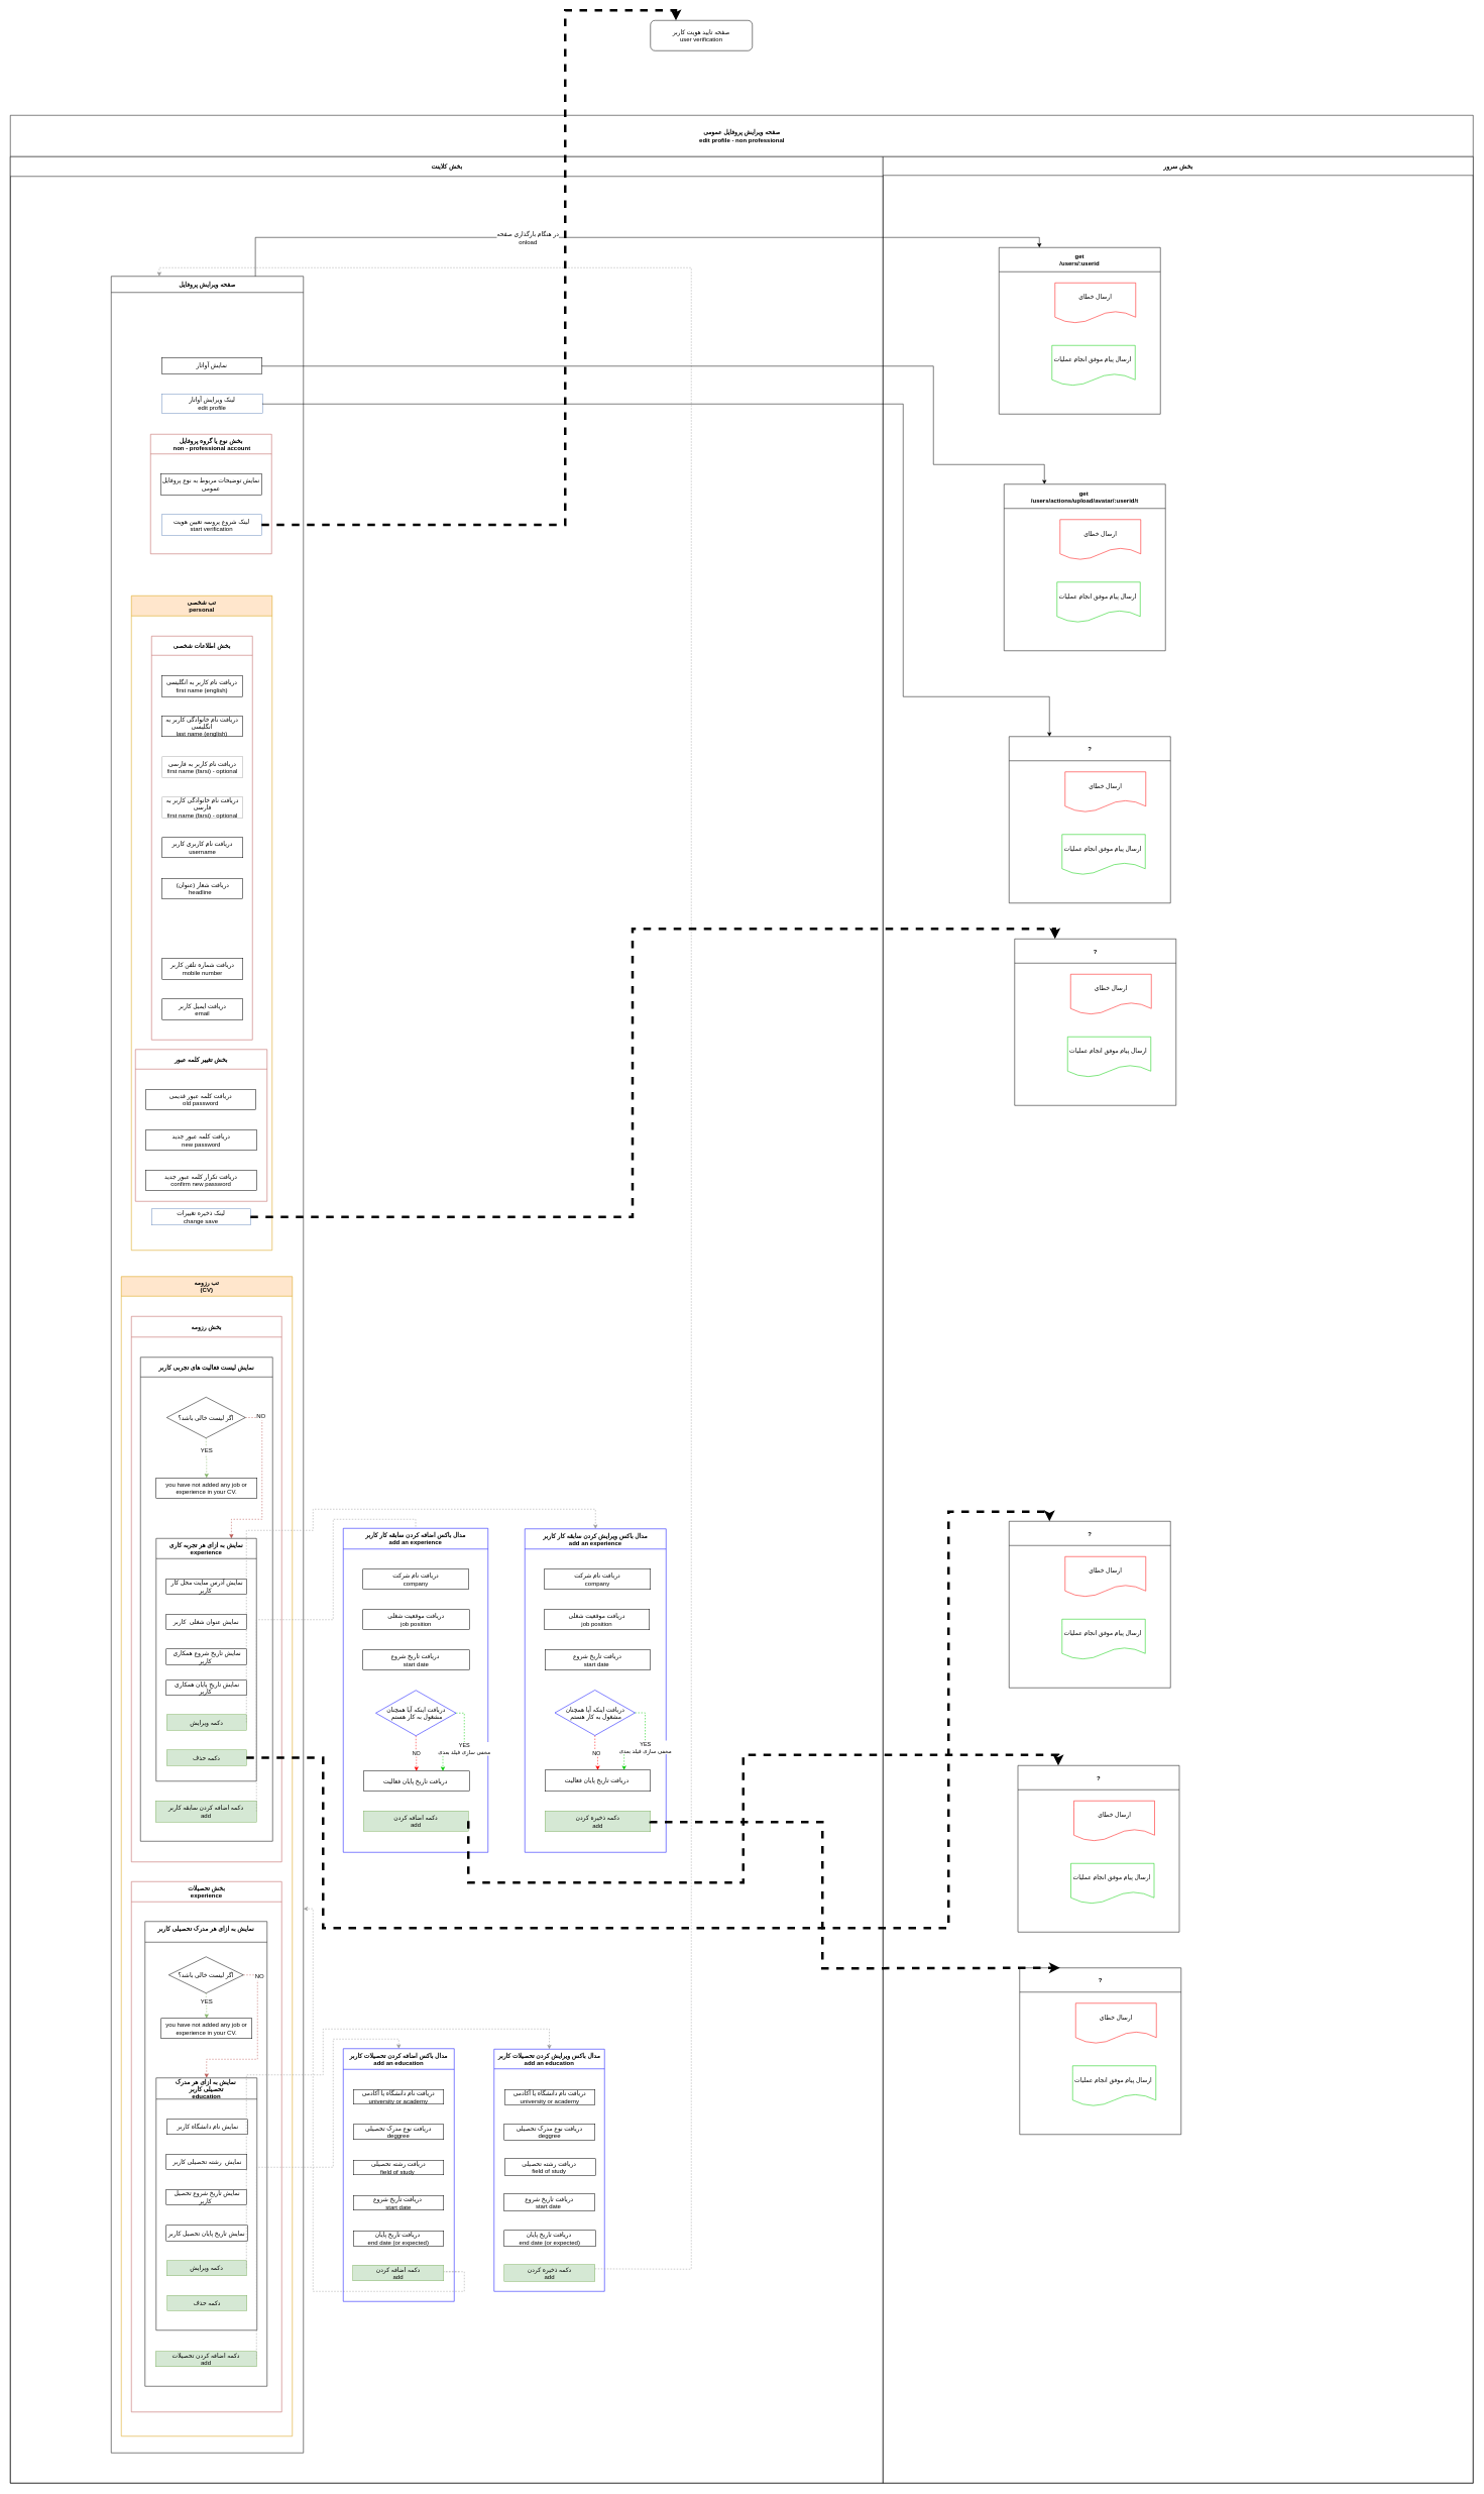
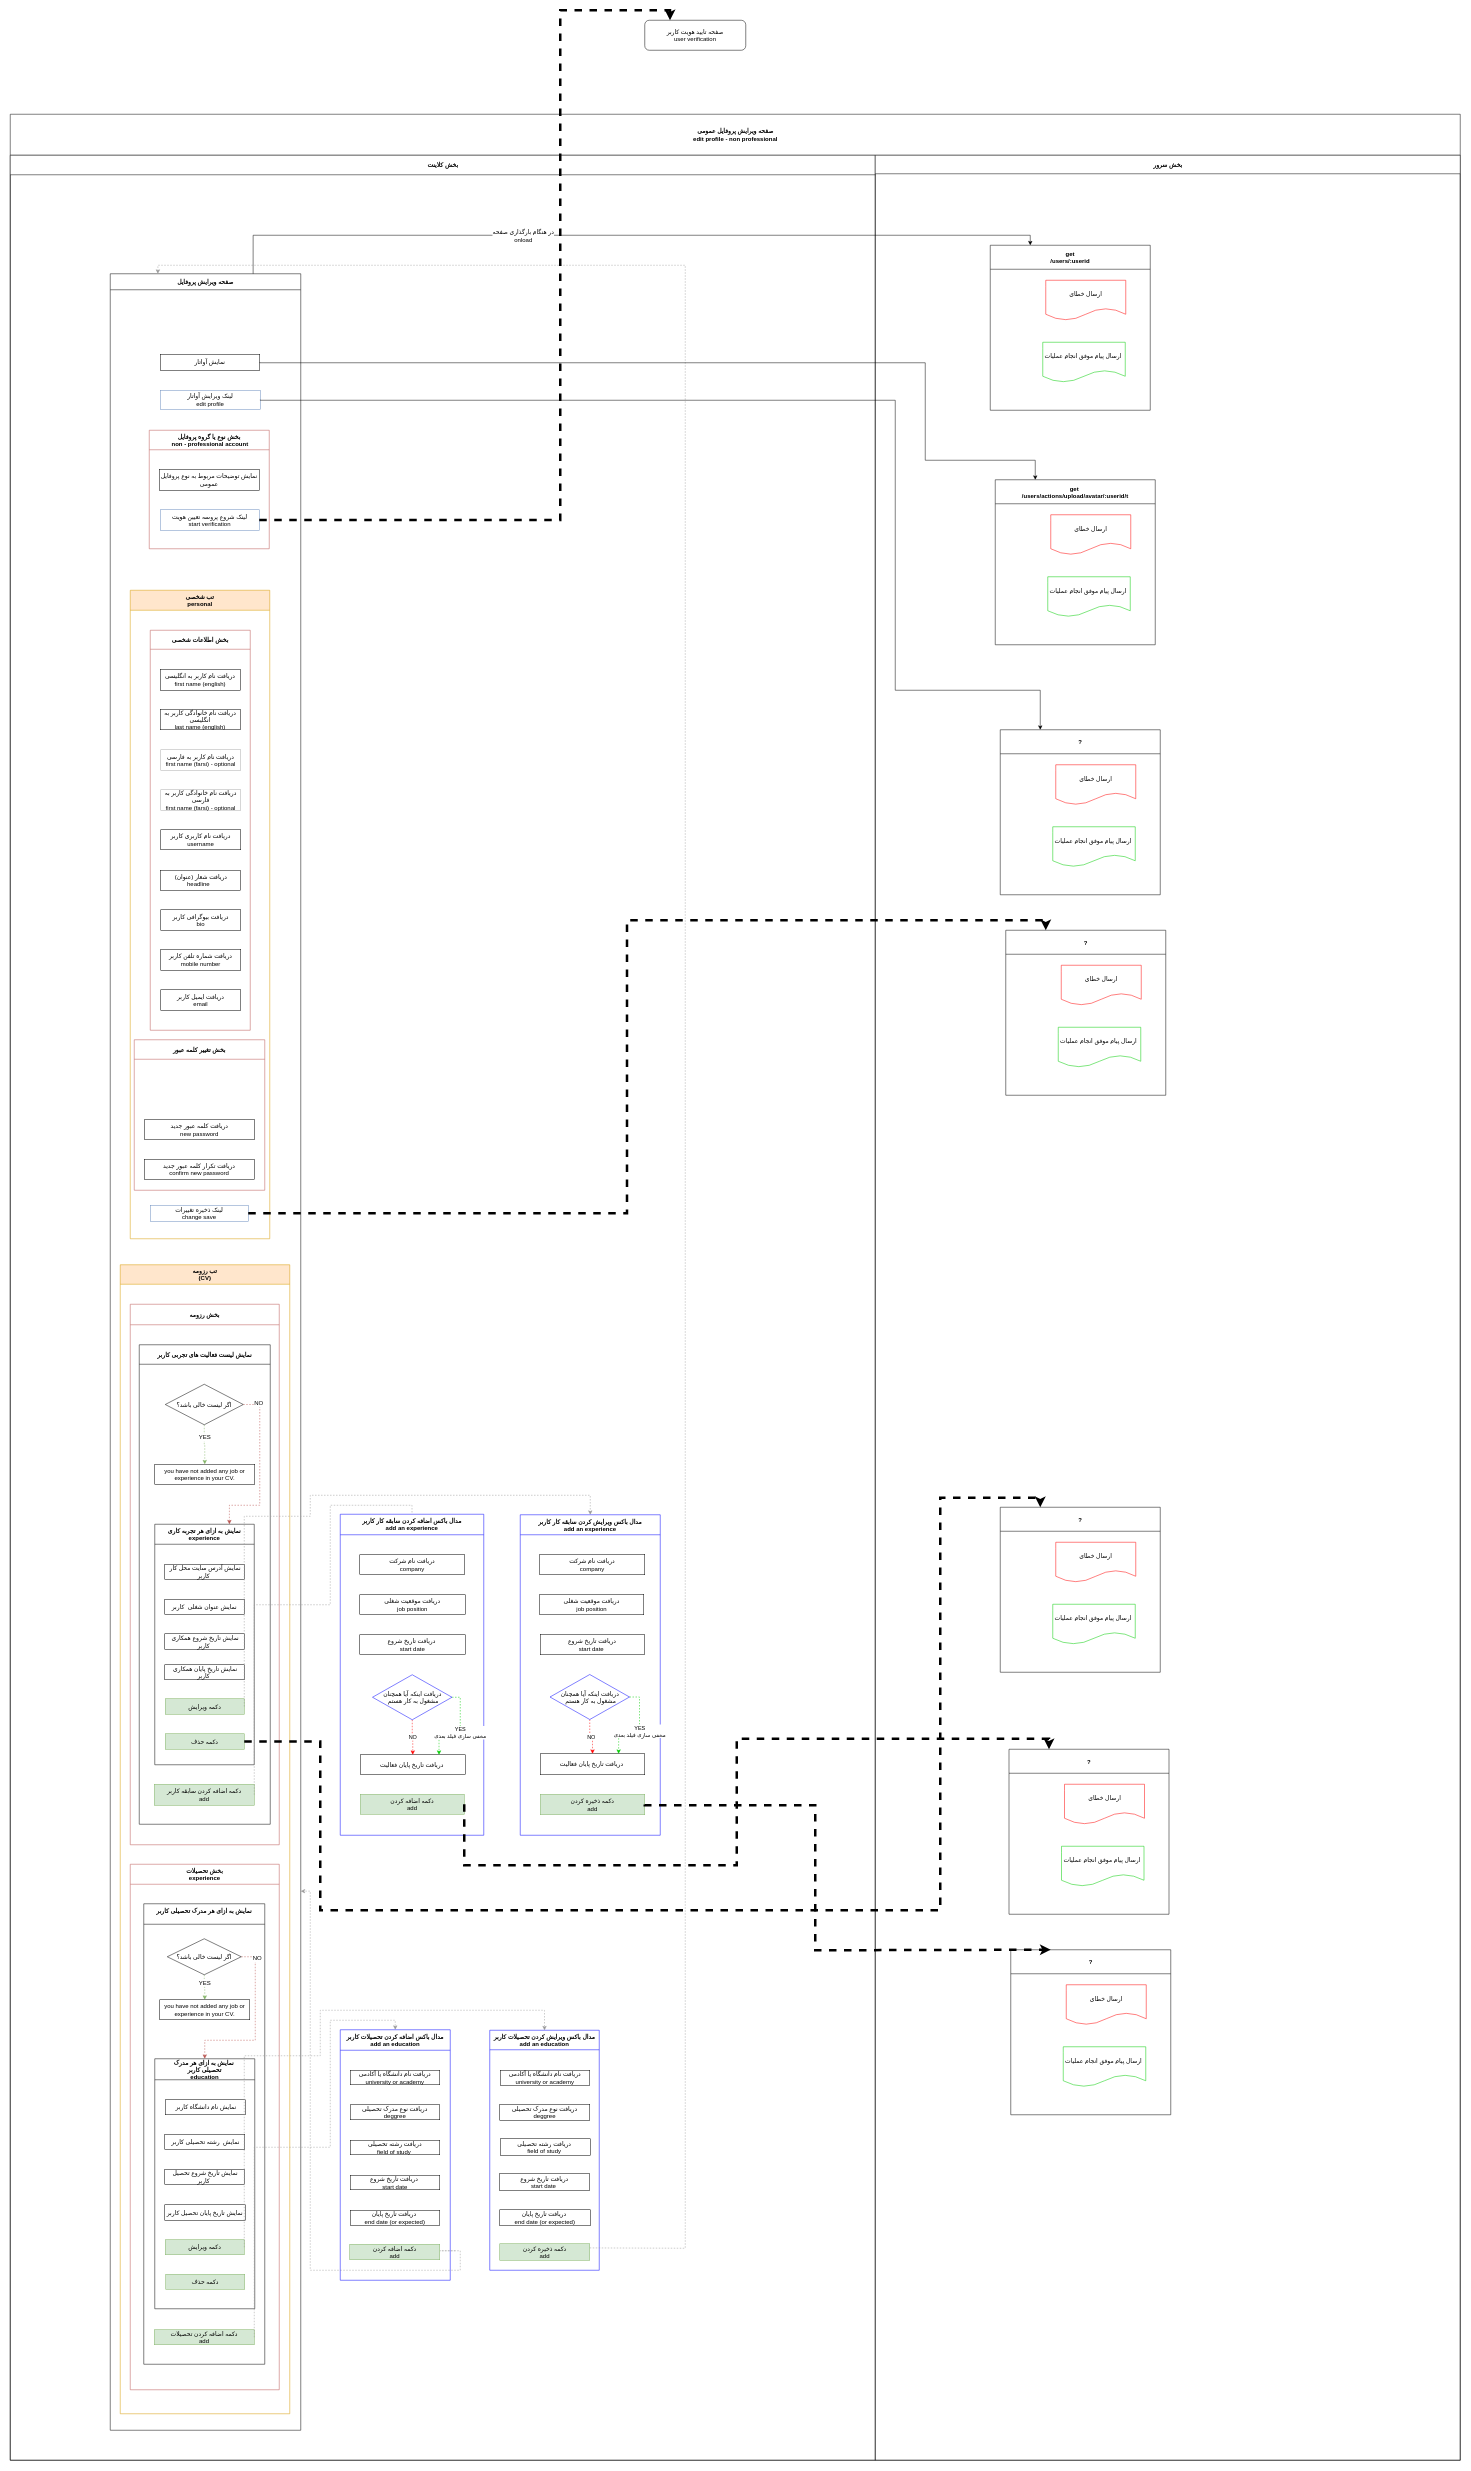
+ <mxCell id="14" value="&lt;p&gt;&lt;/p&gt;&lt;p&gt;&lt;/p&gt;&lt;p&gt;&lt;/p&gt;&lt;p&gt;&lt;/p&gt;&lt;p&gt;&lt;/p&gt;&lt;p&gt;&lt;/p&gt;&lt;p&gt;دریافت بیوگرافی کاربر&lt;br&gt;bio&lt;/p&gt;" style="rounded=0;whiteSpace=wrap;html=1;" parent="7" vertex="1"><mxGeometry x="21" y="559" width="160" height="41" as="geometry" /></mxCell>
- <mxCell id="18" value="&lt;p&gt;&lt;/p&gt;&lt;p&gt;&lt;/p&gt;&lt;p&gt;&lt;/p&gt;&lt;p&gt;&lt;/p&gt;&lt;p&gt;&lt;/p&gt;&lt;p&gt;دریافت کلمه عبور قدیمی&lt;br&gt;old password&lt;/p&gt;" style="rounded=0;whiteSpace=wrap;html=1;" parent="17" vertex="1"><mxGeometry x="21" y="79" width="217" height="40" as="geometry" /></mxCell>
- <mxCell id="21" value="&lt;p&gt;&lt;/p&gt;&lt;p&gt;&lt;/p&gt;&lt;p&gt;&lt;/p&gt;&lt;p&gt;&lt;/p&gt;&lt;p&gt;&lt;/p&gt;&lt;p&gt;لینک ذخیره تغییرات&lt;br&gt;change save&lt;br&gt;&lt;/p&gt;" style="rounded=0;whiteSpace=wrap;html=1;fillColor=#FFFFFF;strokeColor=#6c8ebf;" parent="6" vertex="1"><mxGeometry x="40" y="1215" width="196" height="32" as="geometry" /></mxCell>
+ <mxCell id="21" value="&lt;p&gt;&lt;/p&gt;&lt;p&gt;&lt;/p&gt;&lt;p&gt;&lt;/p&gt;&lt;p&gt;&lt;/p&gt;&lt;p&gt;&lt;/p&gt;&lt;p&gt;لینک ذخیره تغییرات&lt;br&gt;change save&lt;br&gt;&lt;/p&gt;" style="rounded=0;whiteSpace=wrap;html=1;fillColor=#FFFFFF;strokeColor=#6c8ebf;" parent="6" vertex="1"><mxGeometry x="40" y="1230" width="196" height="32" as="geometry" /></mxCell>
